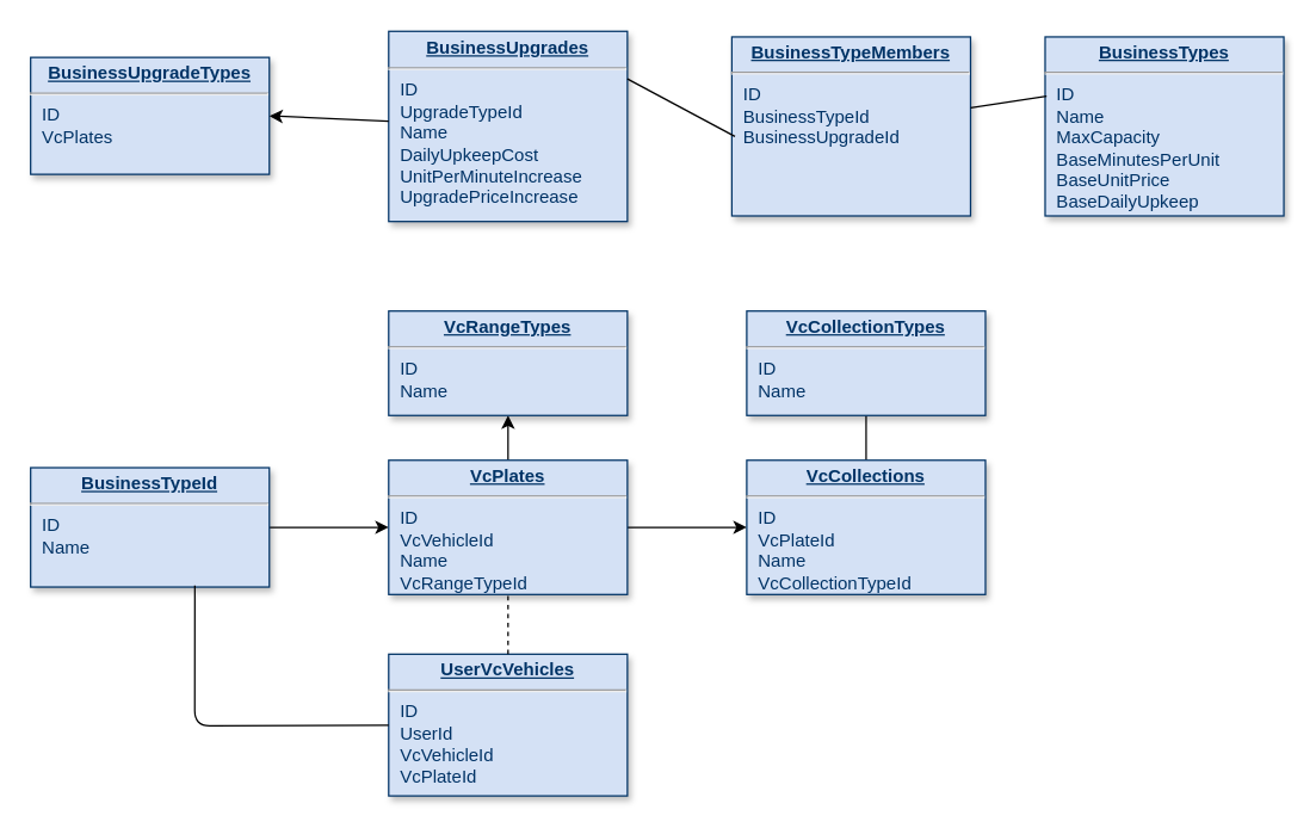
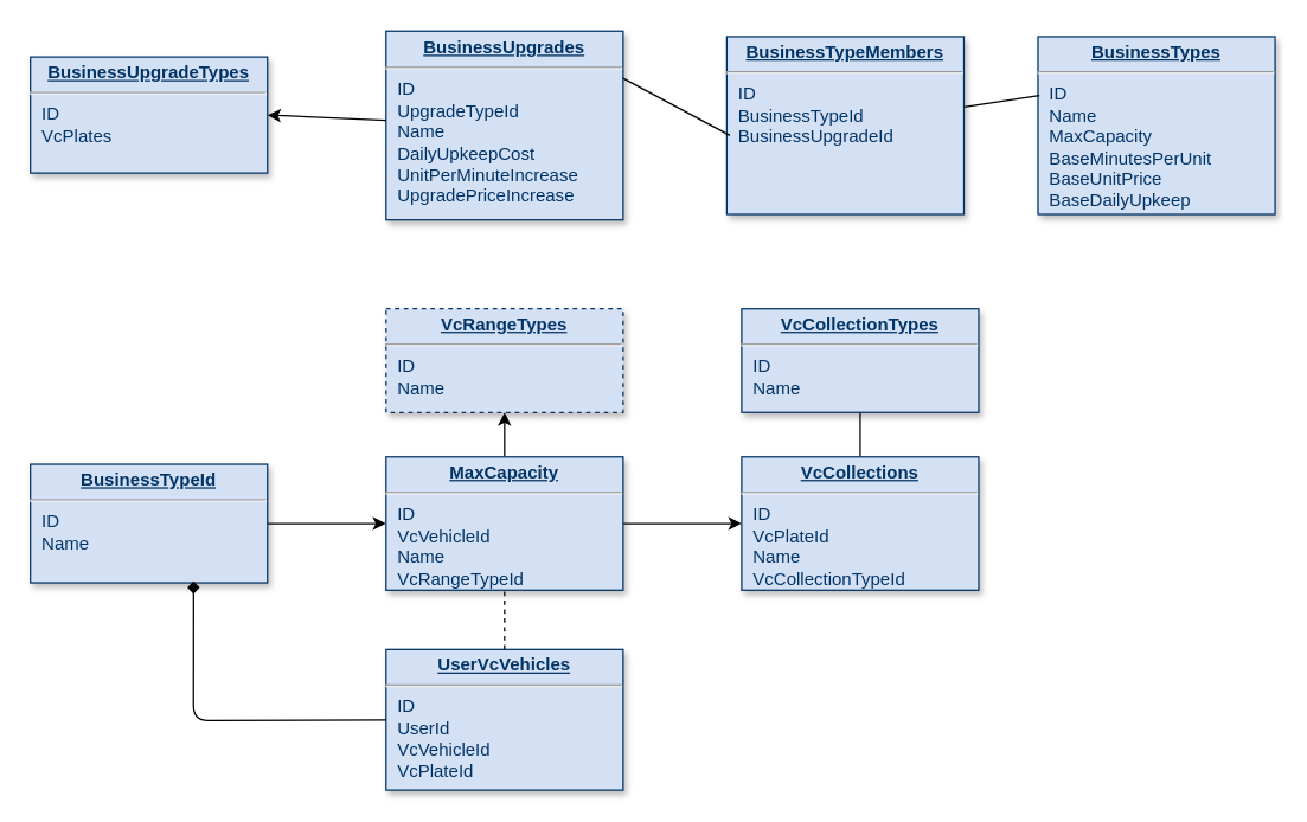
- <mxCell id="14" value="&lt;p style=&quot;margin: 0px ; margin-top: 4px ; text-align: center ; text-decoration: underline&quot;&gt;&lt;strong&gt;VcRangeTypes&lt;/strong&gt;&lt;/p&gt;&lt;hr&gt;&lt;p style=&quot;margin: 0px ; margin-left: 8px&quot;&gt;ID&lt;/p&gt;&lt;p style=&quot;margin: 0px ; margin-left: 8px&quot;&gt;Name&lt;/p&gt;" style="verticalAlign=top;align=left;overflow=fill;fontSize=12;fontFamily=Helvetica;html=1;strokeColor=#003366;shadow=1;fillColor=#D4E1F5;fontColor=#003366" vertex="1" parent="1"><mxGeometry x="260" y="208" width="160" height="70" as="geometry" /></mxCell>
+ <mxCell id="14" value="&lt;p style=&quot;margin: 0px ; margin-top: 4px ; text-align: center ; text-decoration: underline&quot;&gt;&lt;strong&gt;VcRangeTypes&lt;/strong&gt;&lt;/p&gt;&lt;hr&gt;&lt;p style=&quot;margin: 0px ; margin-left: 8px&quot;&gt;ID&lt;/p&gt;&lt;p style=&quot;margin: 0px ; margin-left: 8px&quot;&gt;Name&lt;/p&gt;" style="verticalAlign=top;align=left;overflow=fill;fontSize=12;fontFamily=Helvetica;html=1;strokeColor=#003366;shadow=1;fillColor=#D4E1F5;fontColor=#003366;dashed=1;" vertex="1" parent="1"><mxGeometry x="260" y="208" width="160" height="70" as="geometry" /></mxCell>
- <mxCell id="13" value="&lt;p style=&quot;margin: 0px ; margin-top: 4px ; text-align: center ; text-decoration: underline&quot;&gt;&lt;strong&gt;VcPlates&lt;/strong&gt;&lt;/p&gt;&lt;hr&gt;&lt;p style=&quot;margin: 0px ; margin-left: 8px&quot;&gt;ID&lt;/p&gt;&lt;p style=&quot;margin: 0px ; margin-left: 8px&quot;&gt;VcVehicleId&lt;/p&gt;&lt;p style=&quot;margin: 0px ; margin-left: 8px&quot;&gt;Name&lt;/p&gt;&lt;p style=&quot;margin: 0px ; margin-left: 8px&quot;&gt;VcRangeTypeId&lt;/p&gt;" style="verticalAlign=top;align=left;overflow=fill;fontSize=12;fontFamily=Helvetica;html=1;strokeColor=#003366;shadow=1;fillColor=#D4E1F5;fontColor=#003366" vertex="1" parent="1"><mxGeometry x="260" y="308" width="160" height="90" as="geometry" /></mxCell>
+ <mxCell id="13" value="&lt;p style=&quot;margin: 0px ; margin-top: 4px ; text-align: center ; text-decoration: underline&quot;&gt;&lt;strong&gt;MaxCapacity&lt;/strong&gt;&lt;/p&gt;&lt;hr&gt;&lt;p style=&quot;margin: 0px ; margin-left: 8px&quot;&gt;ID&lt;/p&gt;&lt;p style=&quot;margin: 0px ; margin-left: 8px&quot;&gt;VcVehicleId&lt;/p&gt;&lt;p style=&quot;margin: 0px ; margin-left: 8px&quot;&gt;Name&lt;/p&gt;&lt;p style=&quot;margin: 0px ; margin-left: 8px&quot;&gt;VcRangeTypeId&lt;/p&gt;" style="verticalAlign=top;align=left;overflow=fill;fontSize=12;fontFamily=Helvetica;html=1;strokeColor=#003366;shadow=1;fillColor=#D4E1F5;fontColor=#003366" vertex="1" parent="1"><mxGeometry x="260" y="308" width="160" height="90" as="geometry" /></mxCell>
- <mxCell id="20" value="" style="endArrow=none;html=1;entryX=0.688;entryY=0.988;entryDx=0;entryDy=0;entryPerimeter=0;" edge="1" parent="1" source="18" target="10"><mxGeometry width="50" height="50" relative="1" as="geometry"><mxPoint x="130" y="438" as="sourcePoint" /><mxPoint x="180" y="388" as="targetPoint" /><Array as="points"><mxPoint x="130" y="486" /></Array></mxGeometry></mxCell>
+ <mxCell id="20" value="" style="endArrow=diamond;html=1;entryX=0.688;entryY=0.988;entryDx=0;entryDy=0;entryPerimeter=0;" edge="1" parent="1" source="18" target="10"><mxGeometry width="50" height="50" relative="1" as="geometry"><mxPoint x="130" y="438" as="sourcePoint" /><mxPoint x="180" y="388" as="targetPoint" /><Array as="points"><mxPoint x="130" y="486" /></Array></mxGeometry></mxCell>
